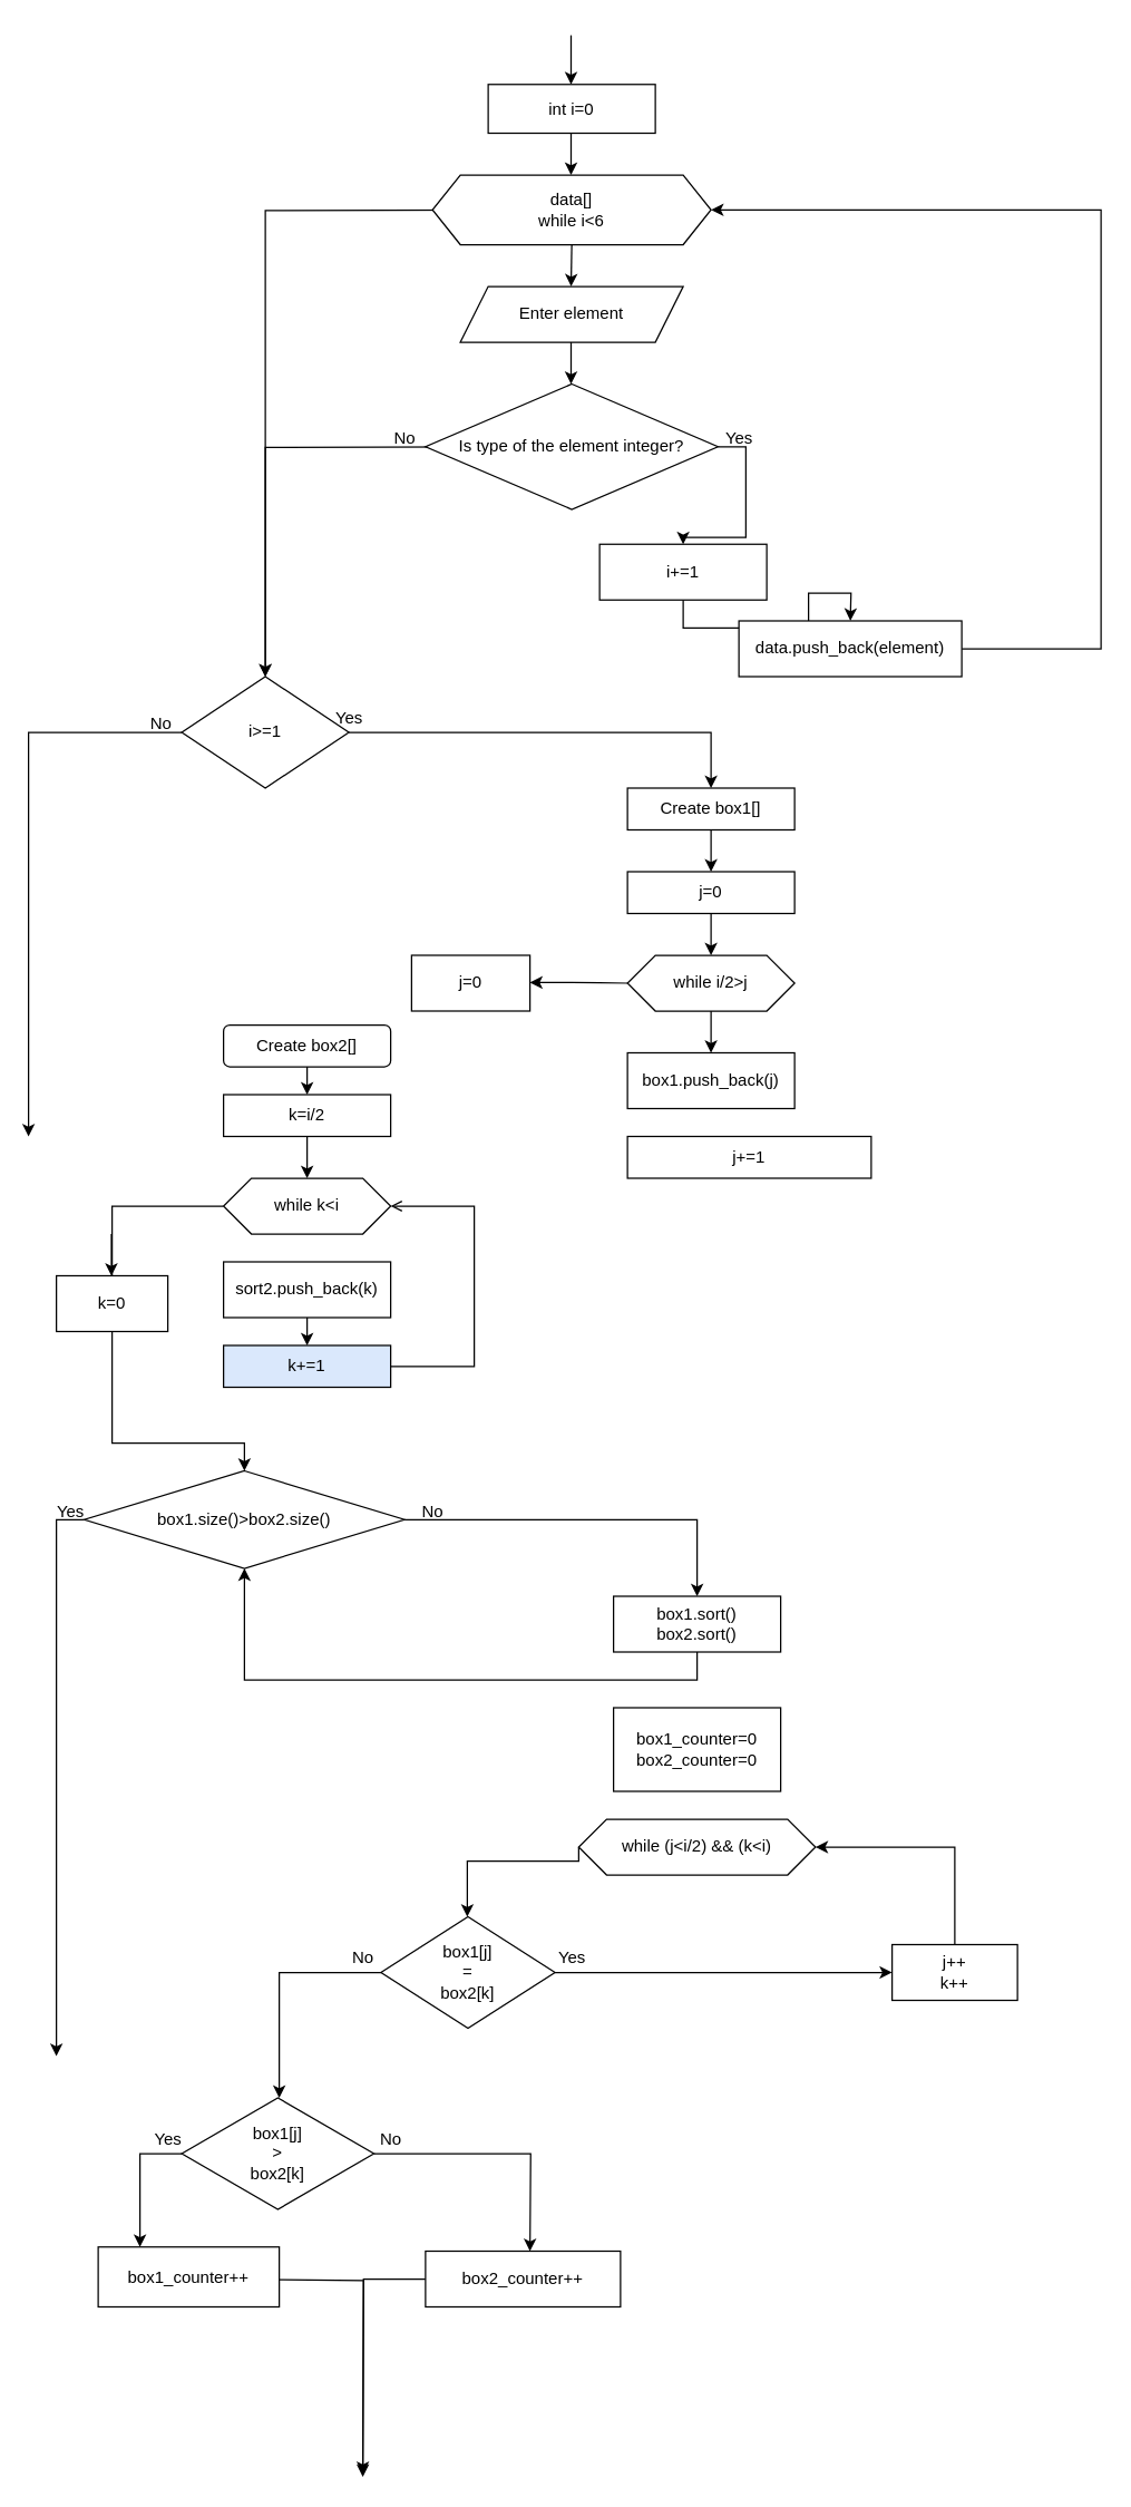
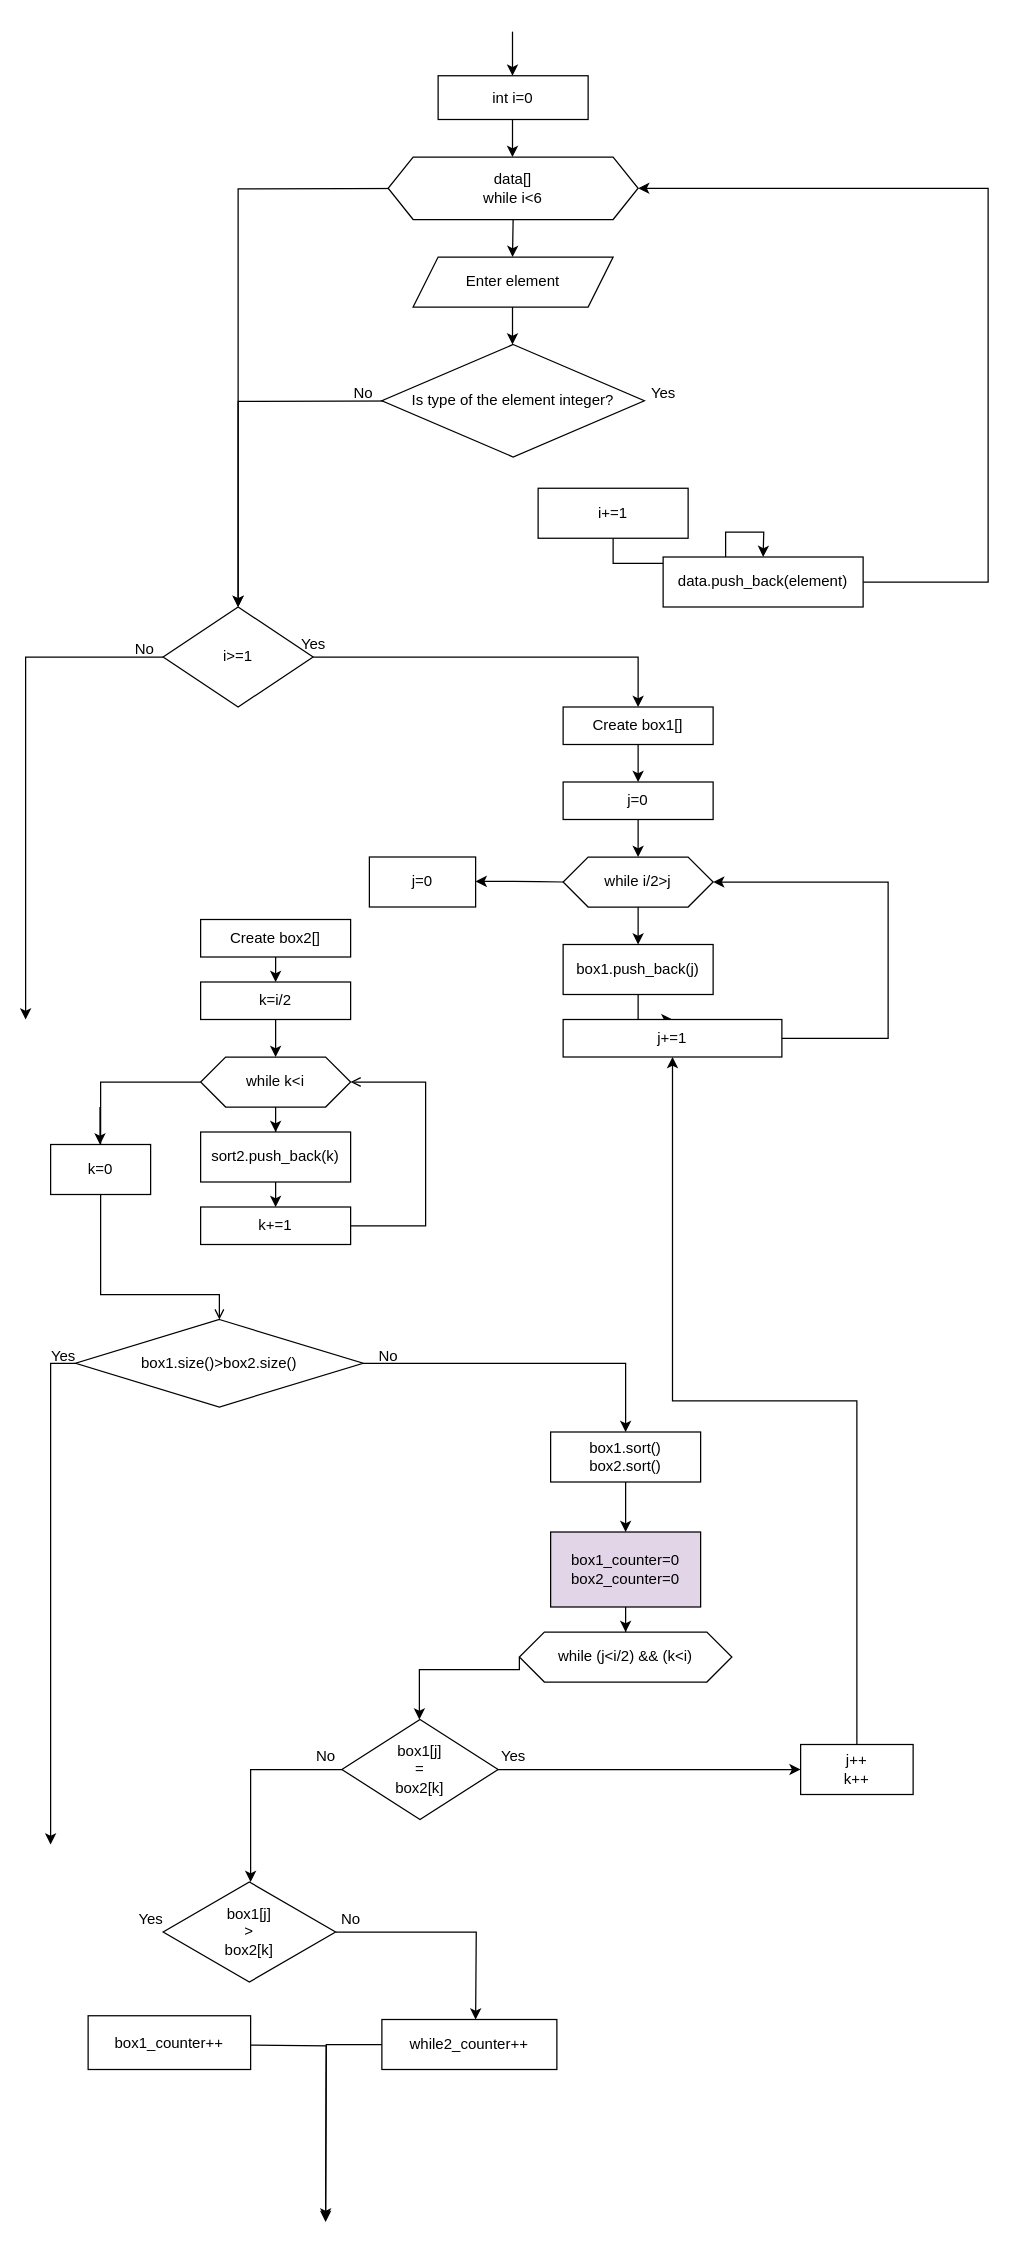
- <mxCell id="10" style="edgeStyle=orthogonalEdgeStyle;rounded=0;orthogonalLoop=1;jettySize=auto;html=1;exitX=1;exitY=0.5;exitDx=0;exitDy=0;" parent="1" source="11" target="19" edge="1"><mxGeometry relative="1" as="geometry"><mxPoint x="630" y="385" as="targetPoint" /></mxGeometry></mxCell>
+ <mxCell id="32" style="edgeStyle=orthogonalEdgeStyle;rounded=0;orthogonalLoop=1;jettySize=auto;html=1;entryX=1;entryY=0.5;entryDx=0;entryDy=0;" parent="1" source="33" target="29" edge="1"><mxGeometry relative="1" as="geometry"><Array as="points"><mxPoint x="710" y="830" /><mxPoint x="710" y="705" /></Array></mxGeometry></mxCell>
- <mxCell id="35" value="Create box2[]" style="whiteSpace=wrap;html=1;rounded=1;" parent="1" vertex="1"><mxGeometry x="160" y="735" width="120" height="30" as="geometry" /></mxCell>
+ <mxCell id="35" value="Create box2[]" style="rounded=0;whiteSpace=wrap;html=1;" parent="1" vertex="1"><mxGeometry x="160" y="735" width="120" height="30" as="geometry" /></mxCell>
+ <mxCell id="30" style="edgeStyle=orthogonalEdgeStyle;rounded=0;orthogonalLoop=1;jettySize=auto;html=1;" parent="1" source="31" target="33" edge="1"><mxGeometry relative="1" as="geometry"><mxPoint x="510" y="825" as="targetPoint" /></mxGeometry></mxCell>
+ <mxCell id="38" style="edgeStyle=orthogonalEdgeStyle;rounded=0;orthogonalLoop=1;jettySize=auto;html=1;entryX=0.5;entryY=0;entryDx=0;entryDy=0;" parent="1" source="40" target="42" edge="1"><mxGeometry relative="1" as="geometry" /></mxCell>
- <mxCell id="44" value="k+=1" style="rounded=0;whiteSpace=wrap;html=1;fillColor=#dae8fc;" parent="1" vertex="1"><mxGeometry x="160" y="965" width="120" height="30" as="geometry" /></mxCell>
+ <mxCell id="44" value="k+=1" style="rounded=0;whiteSpace=wrap;html=1;" parent="1" vertex="1"><mxGeometry x="160" y="965" width="120" height="30" as="geometry" /></mxCell>
- <mxCell id="39" style="edgeStyle=orthogonalEdgeStyle;rounded=0;orthogonalLoop=1;jettySize=auto;html=1;entryX=0.5;entryY=0;entryDx=0;entryDy=0;" parent="1" source="40" target="47" edge="1"><mxGeometry relative="1" as="geometry"><mxPoint x="120" y="1035" as="targetPoint" /><Array as="points"><mxPoint x="80" y="865" /><mxPoint x="80" y="1035" /><mxPoint x="175" y="1035" /></Array></mxGeometry></mxCell>
+ <mxCell id="39" style="edgeStyle=orthogonalEdgeStyle;rounded=0;orthogonalLoop=1;jettySize=auto;html=1;entryX=0.5;entryY=0;entryDx=0;entryDy=0;endArrow=open;" parent="1" source="40" target="47" edge="1"><mxGeometry relative="1" as="geometry"><mxPoint x="120" y="1035" as="targetPoint" /><Array as="points"><mxPoint x="80" y="865" /><mxPoint x="80" y="1035" /><mxPoint x="175" y="1035" /></Array></mxGeometry></mxCell>
- <mxCell id="48" style="edgeStyle=orthogonalEdgeStyle;rounded=0;orthogonalLoop=1;jettySize=auto;html=1;exitX=0.5;exitY=1;exitDx=0;exitDy=0;" parent="1" source="49" edge="1" target="47"><mxGeometry relative="1" as="geometry"><mxPoint x="500" y="1215" as="targetPoint" /></mxGeometry></mxCell>
+ <mxCell id="48" style="edgeStyle=orthogonalEdgeStyle;rounded=0;orthogonalLoop=1;jettySize=auto;html=1;exitX=0.5;exitY=1;exitDx=0;exitDy=0;entryX=0.5;entryY=0;entryDx=0;entryDy=0;" parent="1" source="49" edge="1" target="59"><mxGeometry relative="1" as="geometry"><mxPoint x="500" y="1215" as="targetPoint" /></mxGeometry></mxCell>
- <mxCell id="59" value="&lt;div&gt;box1_counter=0&lt;/div&gt;&lt;div&gt;box2_counter=0&lt;br&gt;&lt;/div&gt;" style="rounded=0;whiteSpace=wrap;html=1;" vertex="1" parent="1"><mxGeometry x="440" y="1225" width="120" height="60" as="geometry" /></mxCell>
+ <mxCell id="59" value="&lt;div&gt;box1_counter=0&lt;/div&gt;&lt;div&gt;box2_counter=0&lt;br&gt;&lt;/div&gt;" style="rounded=0;whiteSpace=wrap;html=1;fillColor=#e1d5e7;" vertex="1" parent="1"><mxGeometry x="440" y="1225" width="120" height="60" as="geometry" /></mxCell>
+ <mxCell id="58" style="edgeStyle=orthogonalEdgeStyle;rounded=0;orthogonalLoop=1;jettySize=auto;html=1;entryX=0.5;entryY=0;entryDx=0;entryDy=0;" edge="1" parent="1" source="59" target="53"><mxGeometry relative="1" as="geometry" /></mxCell>
- <mxCell id="63" style="edgeStyle=orthogonalEdgeStyle;rounded=0;orthogonalLoop=1;jettySize=auto;html=1;exitX=0.5;exitY=0;exitDx=0;exitDy=0;entryX=1;entryY=0.5;entryDx=0;entryDy=0;" edge="1" parent="1" source="64" target="53"><mxGeometry relative="1" as="geometry" /></mxCell>
+ <mxCell id="63" style="edgeStyle=orthogonalEdgeStyle;rounded=0;orthogonalLoop=1;jettySize=auto;html=1;exitX=0.5;exitY=0;exitDx=0;exitDy=0;" edge="1" parent="1" source="64" target="33"><mxGeometry relative="1" as="geometry" /></mxCell>
- <mxCell id="75" style="edgeStyle=orthogonalEdgeStyle;rounded=0;orthogonalLoop=1;jettySize=auto;html=1;endSize=6;" edge="1" parent="1" source="68" target="74"><mxGeometry relative="1" as="geometry"><mxPoint x="100" y="1665" as="targetPoint" /><mxPoint x="130" y="1545" as="sourcePoint" /><Array as="points"><mxPoint x="100" y="1545" /></Array></mxGeometry></mxCell>
- <mxCell id="72" value="box2_counter++" style="rounded=0;whiteSpace=wrap;html=1;" vertex="1" parent="1"><mxGeometry x="305" y="1615" width="140" height="40" as="geometry" /></mxCell>
+ <mxCell id="72" value="while2_counter++" style="rounded=0;whiteSpace=wrap;html=1;" vertex="1" parent="1"><mxGeometry x="305" y="1615" width="140" height="40" as="geometry" /></mxCell>
